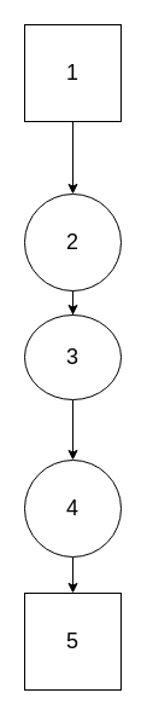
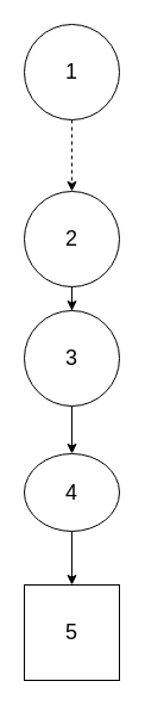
- <mxCell id="3" value="&lt;font style=&quot;font-size: 18px;&quot;&gt;1&lt;/font&gt;" style="whiteSpace=wrap;html=1;aspect=fixed;rounded=0;" vertex="1" parent="1"><mxGeometry x="20" width="80" height="80" as="geometry" y="20" /></mxCell>
+ <mxCell id="3" value="&lt;font style=&quot;font-size: 18px;&quot;&gt;1&lt;/font&gt;" style="ellipse;whiteSpace=wrap;html=1;aspect=fixed;" vertex="1" parent="1"><mxGeometry x="20" width="80" height="80" as="geometry" y="20" /></mxCell>
- <mxCell id="2" style="edgeStyle=orthogonalEdgeStyle;rounded=0;orthogonalLoop=1;jettySize=auto;html=1;entryX=0.5;entryY=0;entryDx=0;entryDy=0;" edge="1" parent="1" source="3" target="5"><mxGeometry relative="1" as="geometry" /></mxCell>
+ <mxCell id="2" style="edgeStyle=orthogonalEdgeStyle;rounded=0;orthogonalLoop=1;jettySize=auto;html=1;entryX=0.5;entryY=0;entryDx=0;entryDy=0;dashed=1;" edge="1" parent="1" source="3" target="5"><mxGeometry relative="1" as="geometry" /></mxCell>
- <mxCell id="7" value="&lt;font style=&quot;font-size: 18px;&quot;&gt;3&lt;/font&gt;" style="ellipse;whiteSpace=wrap;html=1;aspect=fixed;" vertex="1" parent="1"><mxGeometry x="20" y="260" width="80" height="70" as="geometry" /></mxCell>
+ <mxCell id="7" value="&lt;font style=&quot;font-size: 18px;&quot;&gt;3&lt;/font&gt;" style="ellipse;whiteSpace=wrap;html=1;aspect=fixed;" vertex="1" parent="1"><mxGeometry x="20" y="260" width="80" height="80" as="geometry" /></mxCell>
- <mxCell id="9" value="&lt;font style=&quot;font-size: 18px;&quot;&gt;4&lt;/font&gt;" style="ellipse;whiteSpace=wrap;html=1;aspect=fixed;" vertex="1" parent="1"><mxGeometry x="20" y="380" width="80" height="80" as="geometry" /></mxCell>
+ <mxCell id="9" value="&lt;font style=&quot;font-size: 18px;&quot;&gt;4&lt;/font&gt;" style="ellipse;whiteSpace=wrap;html=1;aspect=fixed;" vertex="1" parent="1"><mxGeometry x="20" y="380" width="80" height="65" as="geometry" /></mxCell>
